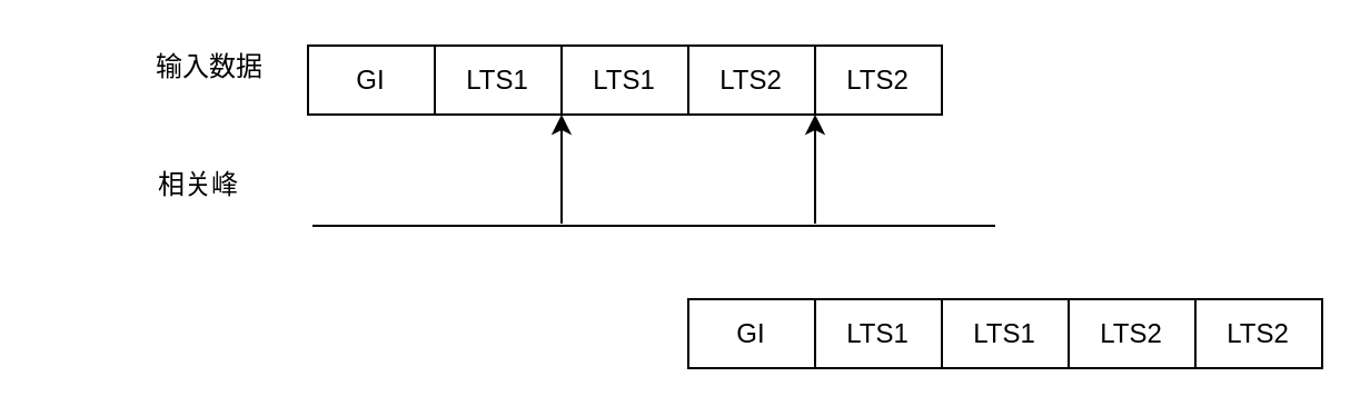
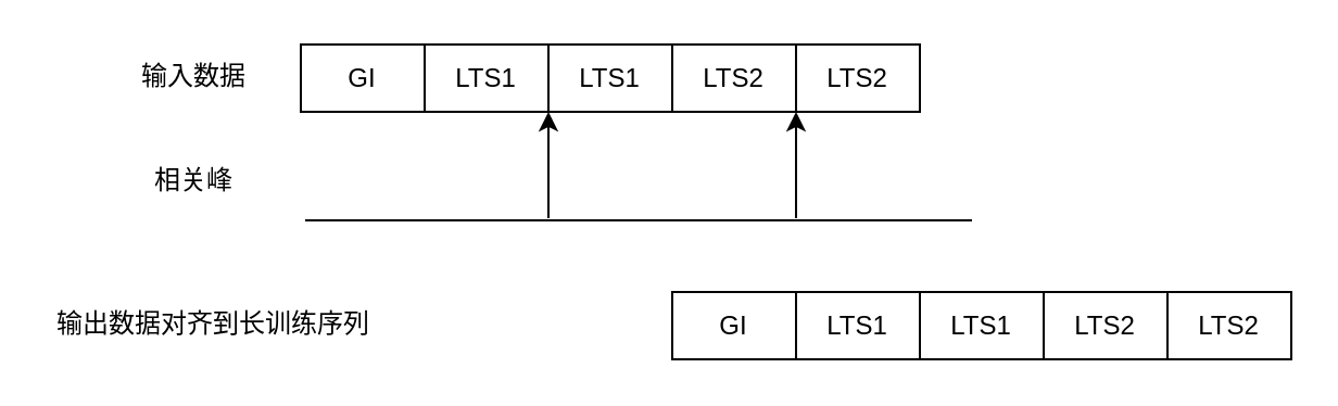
- <mxCell id="7" value="输入数据" style="text;html=1;strokeColor=none;fillColor=none;align=center;verticalAlign=middle;whiteSpace=wrap;rounded=0;fontColor=#000000;" vertex="1" parent="1"><mxGeometry x="64" y="15" width="60" height="30" as="geometry" /></mxCell>
+ <mxCell id="7" value="输入数据" style="text;html=1;strokeColor=none;fillColor=none;align=center;verticalAlign=middle;whiteSpace=wrap;rounded=0;fontColor=#000000;" vertex="1" parent="1"><mxGeometry x="59" y="20" width="60" height="30" as="geometry" /></mxCell>
+ <mxCell id="17" value="输出数据对齐到长训练序列" style="text;html=1;strokeColor=none;fillColor=none;align=center;verticalAlign=middle;whiteSpace=wrap;rounded=0;fontColor=#000000;" vertex="1" parent="1"><mxGeometry x="20" y="134" width="156" height="30" as="geometry" /></mxCell>
